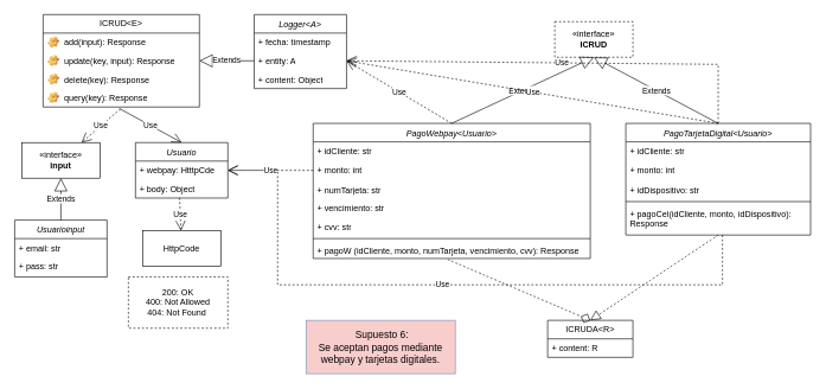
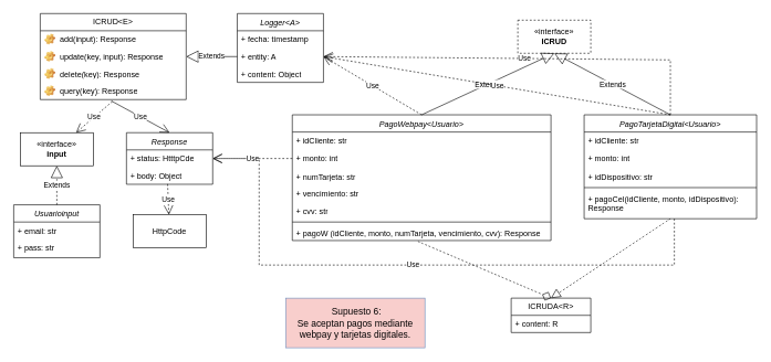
- <mxCell id="20" value="Usuario" style="swimlane;fontStyle=2;align=center;verticalAlign=top;childLayout=stackLayout;horizontal=1;startSize=26;horizontalStack=0;resizeParent=1;resizeLast=0;collapsible=1;marginBottom=0;rounded=0;shadow=0;strokeWidth=1;" parent="1" vertex="1"><mxGeometry x="190" y="200" width="130" height="78" as="geometry"><mxRectangle x="230" y="140" width="160" height="26" as="alternateBounds" /></mxGeometry></mxCell>
+ <mxCell id="20" value="Response" style="swimlane;fontStyle=2;align=center;verticalAlign=top;childLayout=stackLayout;horizontal=1;startSize=26;horizontalStack=0;resizeParent=1;resizeLast=0;collapsible=1;marginBottom=0;rounded=0;shadow=0;strokeWidth=1;" parent="1" vertex="1"><mxGeometry x="190" y="200" width="130" height="78" as="geometry"><mxRectangle x="230" y="140" width="160" height="26" as="alternateBounds" /></mxGeometry></mxCell>
- <mxCell id="21" value="+ webpay: HtttpCde" style="text;strokeColor=none;fillColor=none;align=left;verticalAlign=top;spacingLeft=4;spacingRight=4;overflow=hidden;rotatable=0;points=[[0,0.5],[1,0.5]];portConstraint=eastwest;whiteSpace=wrap;html=1;" parent="20" vertex="1"><mxGeometry y="26" width="130" height="26" as="geometry" /></mxCell>
+ <mxCell id="21" value="+ status: HtttpCde" style="text;strokeColor=none;fillColor=none;align=left;verticalAlign=top;spacingLeft=4;spacingRight=4;overflow=hidden;rotatable=0;points=[[0,0.5],[1,0.5]];portConstraint=eastwest;whiteSpace=wrap;html=1;" parent="20" vertex="1"><mxGeometry y="26" width="130" height="26" as="geometry" /></mxCell>
- <mxCell id="19" value="Extends" style="endArrow=block;endSize=16;endFill=0;html=1;rounded=0;exitX=0.5;exitY=0;exitDx=0;exitDy=0;entryX=0.5;entryY=1;entryDx=0;entryDy=0;" parent="1" source="16" target="14" edge="1"><mxGeometry width="160" relative="1" as="geometry"><mxPoint x="260" y="250" as="sourcePoint" /><mxPoint x="420" y="250" as="targetPoint" /></mxGeometry></mxCell>
+ <mxCell id="19" value="Extends" style="endArrow=block;endSize=16;endFill=0;html=1;rounded=0;exitX=0.5;exitY=0;exitDx=0;exitDy=0;entryX=0.5;entryY=1;entryDx=0;entryDy=0;dashed=1;" parent="1" source="16" target="14" edge="1"><mxGeometry width="160" relative="1" as="geometry"><mxPoint x="260" y="250" as="sourcePoint" /><mxPoint x="420" y="250" as="targetPoint" /></mxGeometry></mxCell>
- <mxCell id="29" value="200: OK&lt;div&gt;400: Not Allowed&lt;/div&gt;&lt;div&gt;&lt;div&gt;404: Not Found&amp;nbsp;&lt;/div&gt;&lt;/div&gt;" style="html=1;whiteSpace=wrap;dashed=1;" parent="1" vertex="1"><mxGeometry x="180" y="389" width="140" height="72" as="geometry" /></mxCell>
